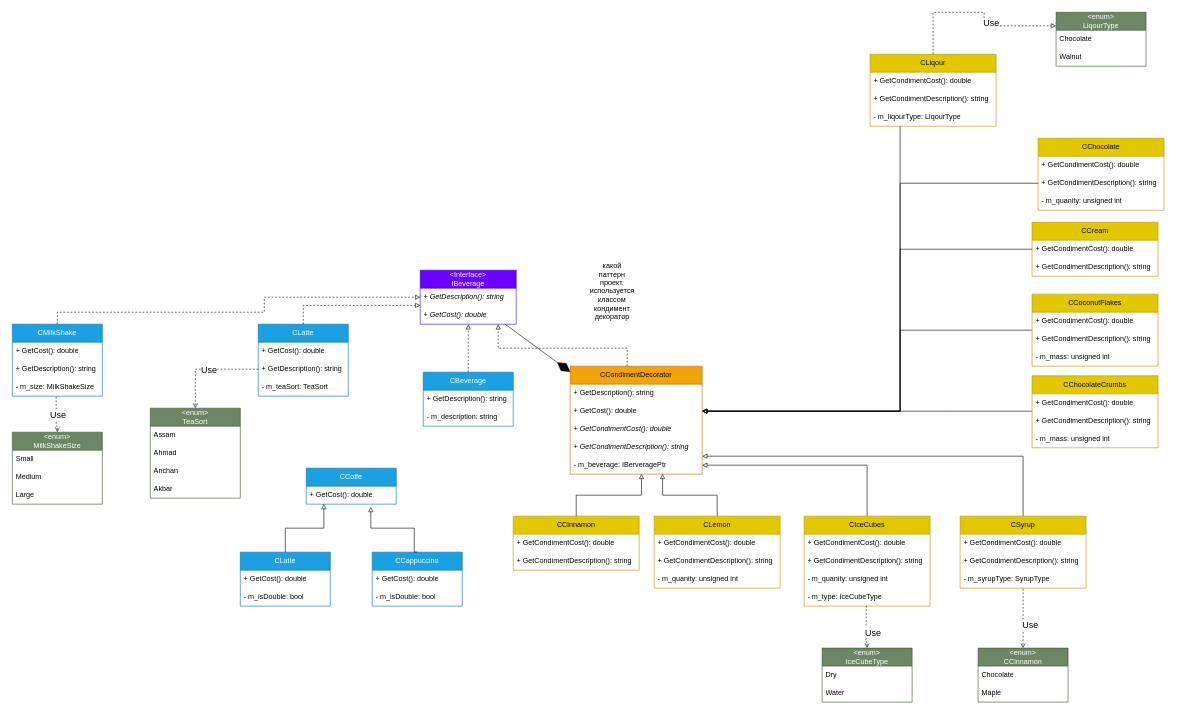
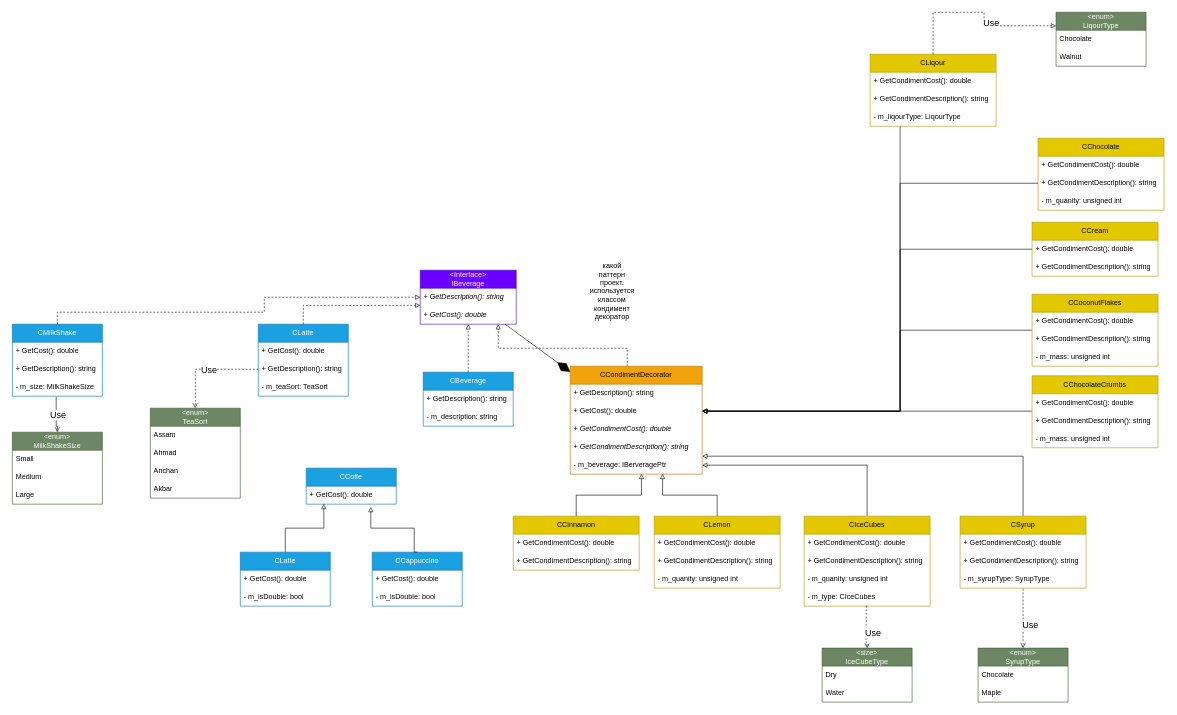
- <mxCell id="37" style="edgeStyle=orthogonalEdgeStyle;rounded=0;orthogonalLoop=1;jettySize=auto;html=1;exitX=0.487;exitY=1.038;exitDx=0;exitDy=0;entryX=0.5;entryY=0;entryDx=0;entryDy=0;dashed=1;endArrow=open;endFill=0;exitPerimeter=0;" parent="1" source="32" target="33" edge="1"><mxGeometry relative="1" as="geometry"><Array as="points"><mxPoint x="93" y="710" /></Array></mxGeometry></mxCell>
+ <mxCell id="37" style="edgeStyle=orthogonalEdgeStyle;rounded=0;orthogonalLoop=1;jettySize=auto;html=1;exitX=0.487;exitY=1.038;exitDx=0;exitDy=0;entryX=0.5;entryY=0;entryDx=0;entryDy=0;dashed=0;endArrow=open;endFill=0;exitPerimeter=0;" parent="1" source="32" target="33" edge="1"><mxGeometry relative="1" as="geometry"><Array as="points"><mxPoint x="93" y="710" /></Array></mxGeometry></mxCell>
- <mxCell id="61" value="- m_type: IceCubeType" style="text;strokeColor=none;fillColor=none;align=left;verticalAlign=middle;spacingLeft=4;spacingRight=4;overflow=hidden;points=[[0,0.5],[1,0.5]];portConstraint=eastwest;rotatable=0;whiteSpace=wrap;html=1;" parent="57" vertex="1"><mxGeometry y="120" width="210" height="30" as="geometry" /></mxCell>
+ <mxCell id="61" value="- m_type: CIceCubes" style="text;strokeColor=none;fillColor=none;align=left;verticalAlign=middle;spacingLeft=4;spacingRight=4;overflow=hidden;points=[[0,0.5],[1,0.5]];portConstraint=eastwest;rotatable=0;whiteSpace=wrap;html=1;" parent="57" vertex="1"><mxGeometry y="120" width="210" height="30" as="geometry" /></mxCell>
- <mxCell id="62" value="&amp;lt;enum&amp;gt;&lt;br&gt;IceCubeType" style="swimlane;fontStyle=0;childLayout=stackLayout;horizontal=1;startSize=30;horizontalStack=0;resizeParent=1;resizeParentMax=0;resizeLast=0;collapsible=1;marginBottom=0;whiteSpace=wrap;html=1;fillColor=#6d8764;fontColor=#ffffff;strokeColor=#3A5431;" parent="1" vertex="1"><mxGeometry x="1370" y="1080" width="150" height="90" as="geometry" /></mxCell>
+ <mxCell id="62" value="&amp;lt;size&amp;gt;&lt;br&gt;IceCubeType" style="swimlane;fontStyle=0;childLayout=stackLayout;horizontal=1;startSize=30;horizontalStack=0;resizeParent=1;resizeParentMax=0;resizeLast=0;collapsible=1;marginBottom=0;whiteSpace=wrap;html=1;fillColor=#6d8764;fontColor=#ffffff;strokeColor=#3A5431;" parent="1" vertex="1"><mxGeometry x="1370" y="1080" width="150" height="90" as="geometry" /></mxCell>
- <mxCell id="65" value="&amp;lt;enum&amp;gt;&lt;br&gt;CCinnamon" style="swimlane;fontStyle=0;childLayout=stackLayout;horizontal=1;startSize=30;horizontalStack=0;resizeParent=1;resizeParentMax=0;resizeLast=0;collapsible=1;marginBottom=0;whiteSpace=wrap;html=1;fillColor=#6d8764;fontColor=#ffffff;strokeColor=#3A5431;" parent="1" vertex="1"><mxGeometry x="1630" y="1080" width="150" height="90" as="geometry" /></mxCell>
+ <mxCell id="65" value="&amp;lt;enum&amp;gt;&lt;br&gt;SyrupType" style="swimlane;fontStyle=0;childLayout=stackLayout;horizontal=1;startSize=30;horizontalStack=0;resizeParent=1;resizeParentMax=0;resizeLast=0;collapsible=1;marginBottom=0;whiteSpace=wrap;html=1;fillColor=#6d8764;fontColor=#ffffff;strokeColor=#3A5431;" parent="1" vertex="1"><mxGeometry x="1630" y="1080" width="150" height="90" as="geometry" /></mxCell>
